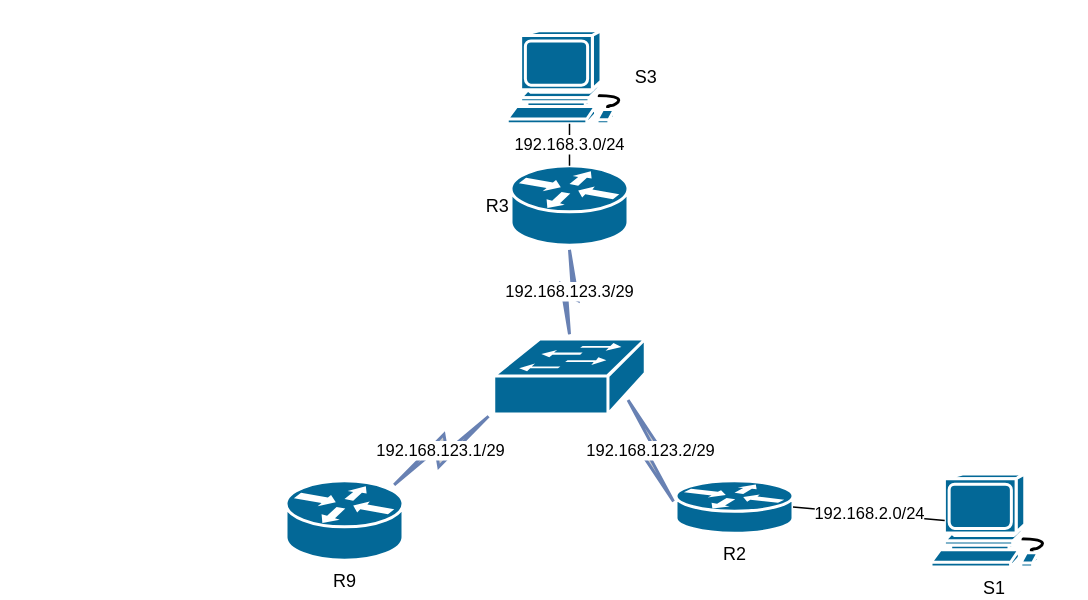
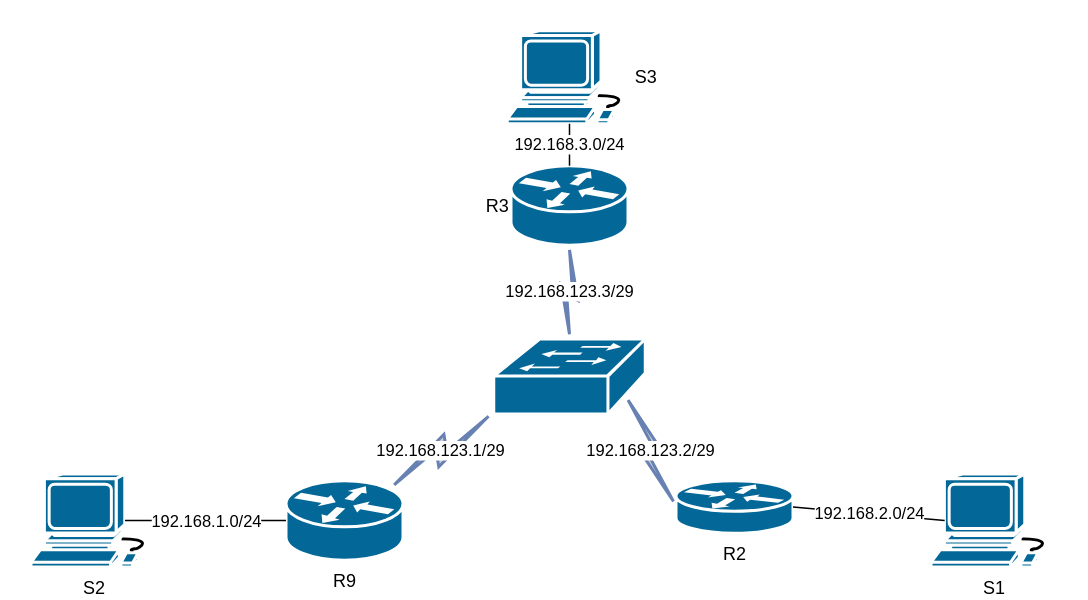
+ <mxCell id="6" value="S2" style="shape=mxgraph.cisco.computers_and_peripherals.workstation;html=1;pointerEvents=1;dashed=0;fillColor=#036897;strokeColor=#ffffff;strokeWidth=2;verticalLabelPosition=bottom;verticalAlign=top;align=center;outlineConnect=0;" parent="1" vertex="1"><mxGeometry x="20" y="315.5" width="83" height="62" as="geometry" /></mxCell>
+ <mxCell id="8" value="192.168.1.0/24" style="endArrow=none;html=1;entryX=0;entryY=0.5;entryDx=0;entryDy=0;entryPerimeter=0;exitX=0.755;exitY=0.5;exitDx=0;exitDy=0;exitPerimeter=0;" parent="1" source="6" target="2" edge="1"><mxGeometry width="50" height="50" relative="1" as="geometry"><mxPoint x="70" y="410" as="sourcePoint" /><mxPoint x="120" y="360" as="targetPoint" /></mxGeometry></mxCell>
